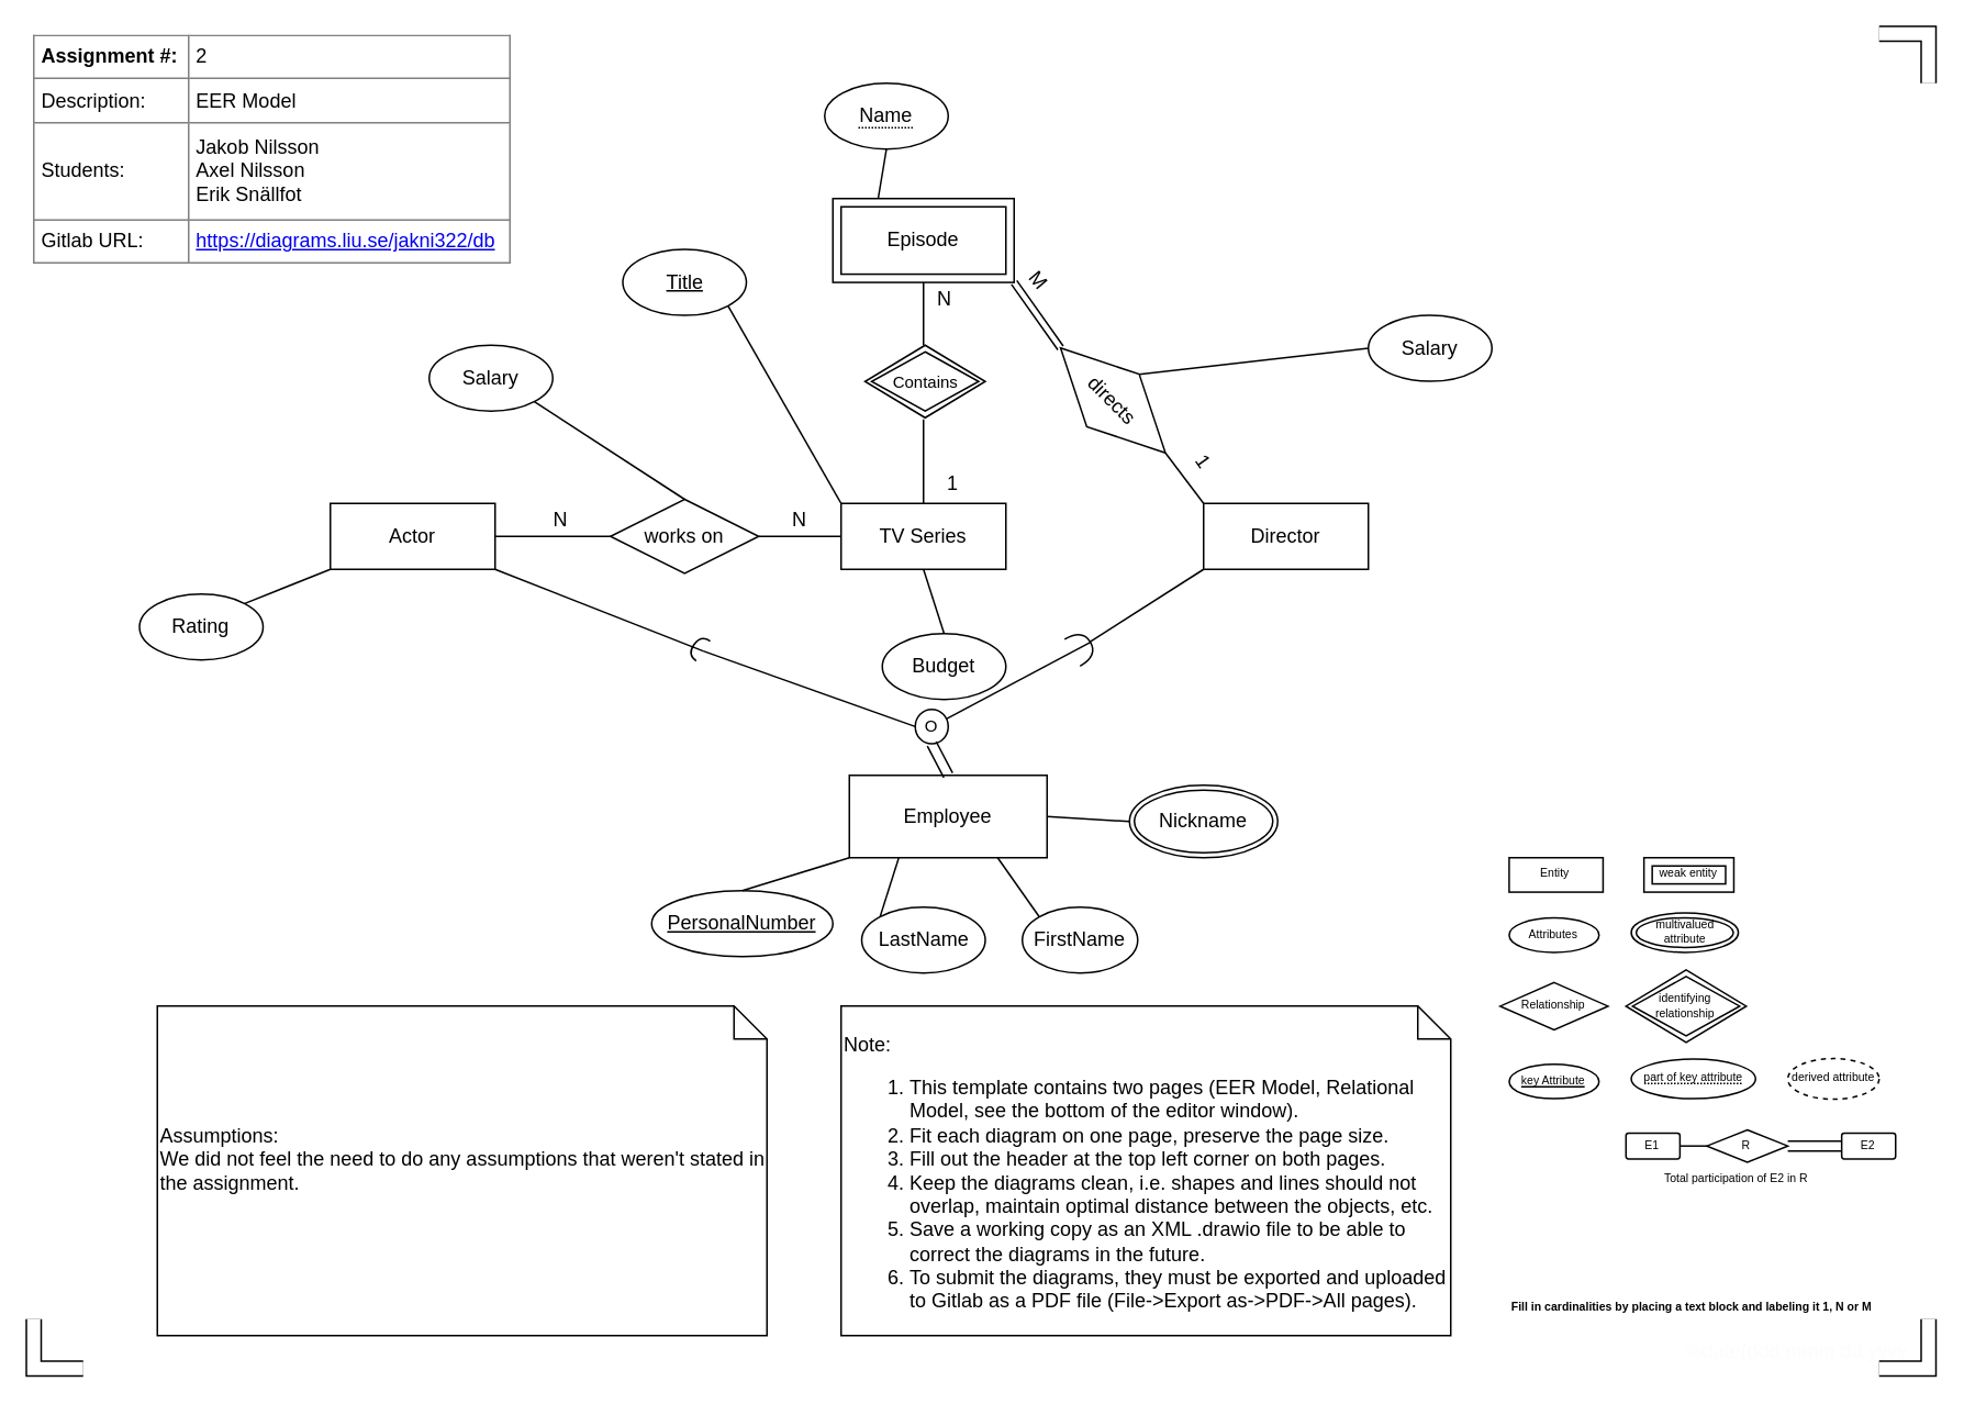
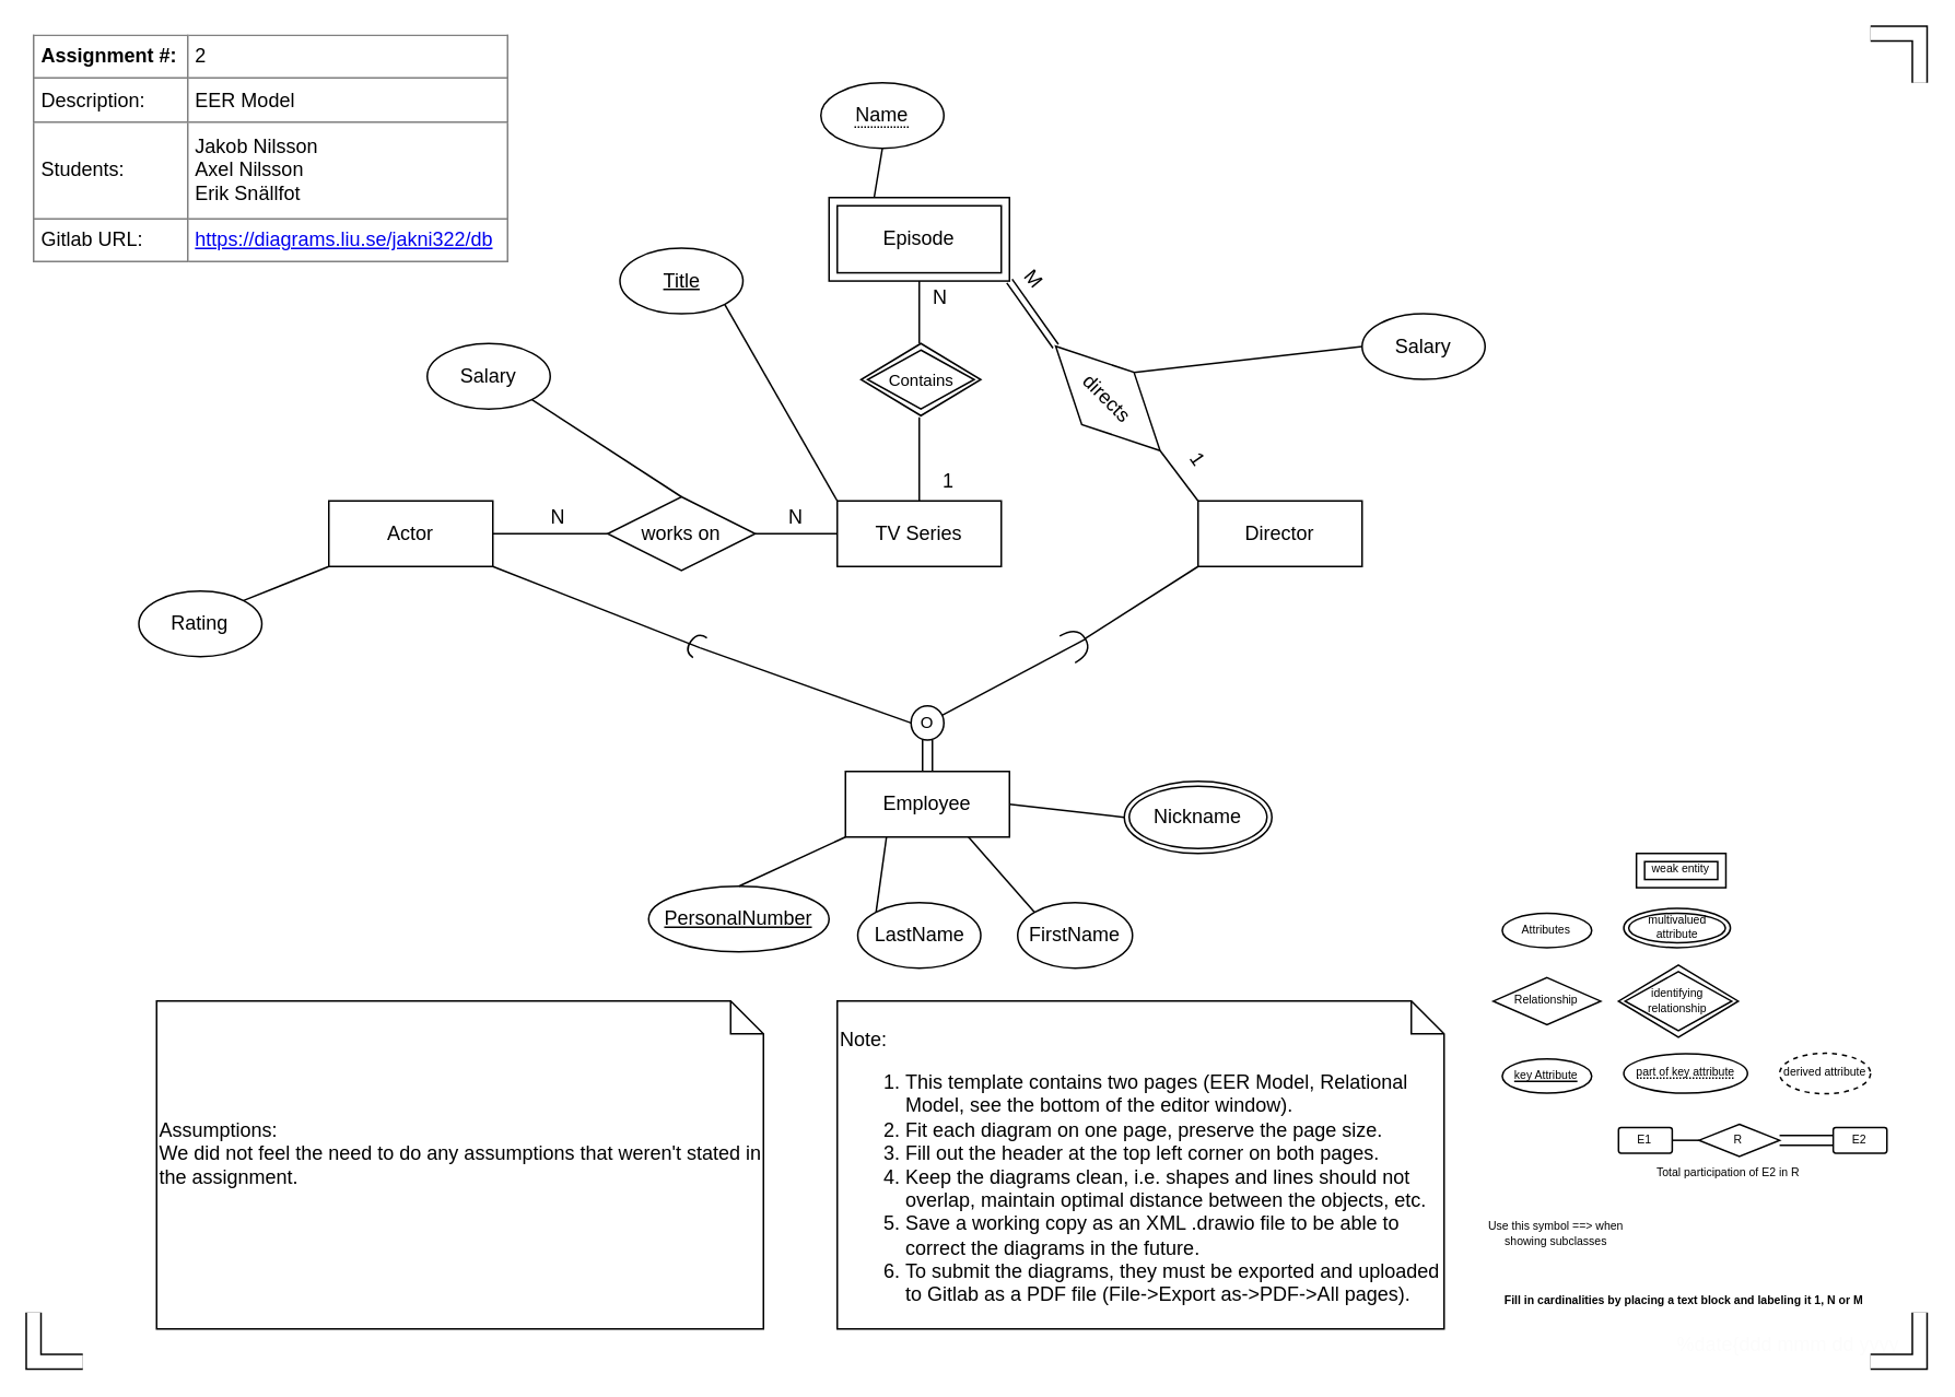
- <mxCell id="56" value="" style="endArrow=none;html=1;exitX=0.5;exitY=0;exitDx=0;exitDy=0;entryX=0.5;entryY=1;entryDx=0;entryDy=0;" parent="1" source="55" target="30" edge="1"><mxGeometry width="50" height="50" relative="1" as="geometry"><mxPoint x="620" y="370" as="sourcePoint" /><mxPoint x="670" y="320" as="targetPoint" /></mxGeometry></mxCell>
- <mxCell id="55" value="Budget" style="ellipse;whiteSpace=wrap;html=1;align=center;strokeColor=#000000;fillColor=#ffffff;" parent="1" vertex="1"><mxGeometry x="535" y="384" width="75" height="40" as="geometry" /></mxCell>
- <mxCell id="43" value="&lt;div&gt;Employee&lt;/div&gt;" style="whiteSpace=wrap;html=1;align=center;strokeColor=#000000;fillColor=#ffffff;" parent="1" vertex="1"><mxGeometry x="515" y="470" width="120" height="50" as="geometry" /></mxCell>
+ <mxCell id="43" value="&lt;div&gt;Employee&lt;/div&gt;" style="whiteSpace=wrap;html=1;align=center;strokeColor=#000000;fillColor=#ffffff;" parent="1" vertex="1"><mxGeometry x="515" y="470" width="100" height="40" as="geometry" /></mxCell>
- <mxCell id="29" value="Entity" style="whiteSpace=wrap;html=1;align=center;strokeColor=#000000;fillColor=#ffffff;fontSize=7;fontColor=#000000;" parent="12" vertex="1"><mxGeometry x="35.45" width="57" height="20.89" as="geometry" /></mxCell>
+ <mxCell id="14" value="&lt;font style=&quot;font-size: 7px;&quot;&gt;Use this symbol ==&amp;gt; when showing subclasses &lt;/font&gt;" style="text;html=1;strokeColor=none;fillColor=none;align=center;verticalAlign=middle;whiteSpace=wrap;rounded=0;shadow=0;fontSize=7;" parent="12" vertex="1"><mxGeometry x="21.818" y="211.508" width="92.727" height="41.779" as="geometry" /></mxCell>
